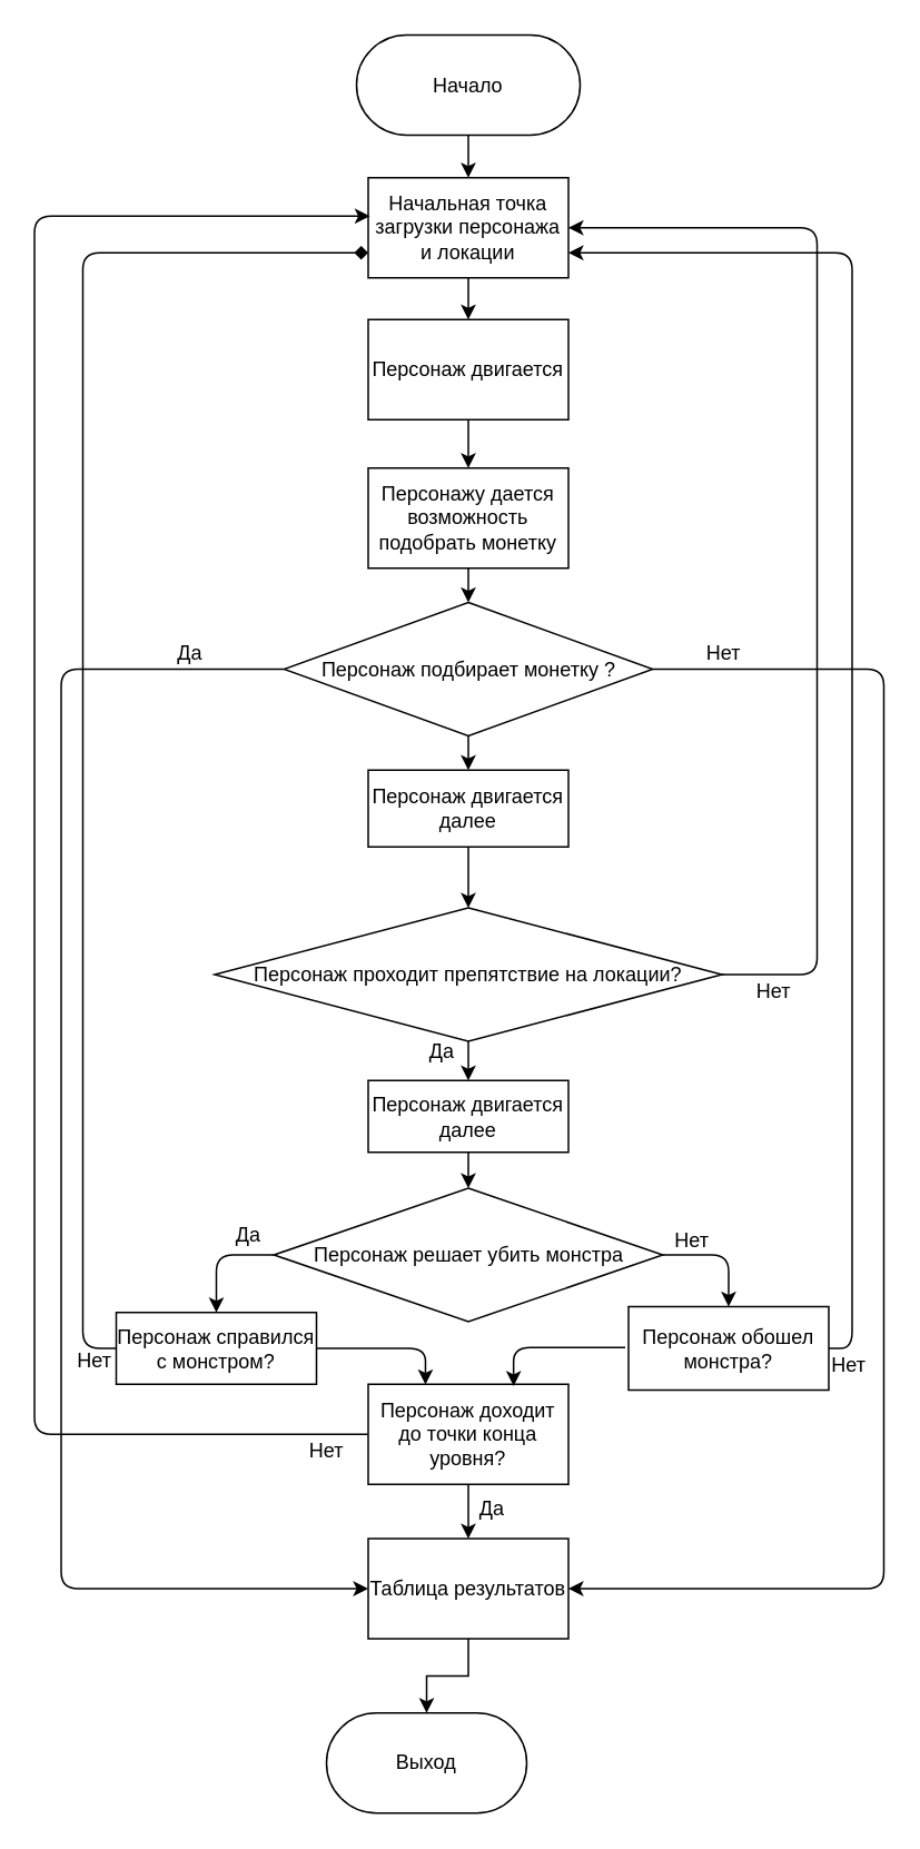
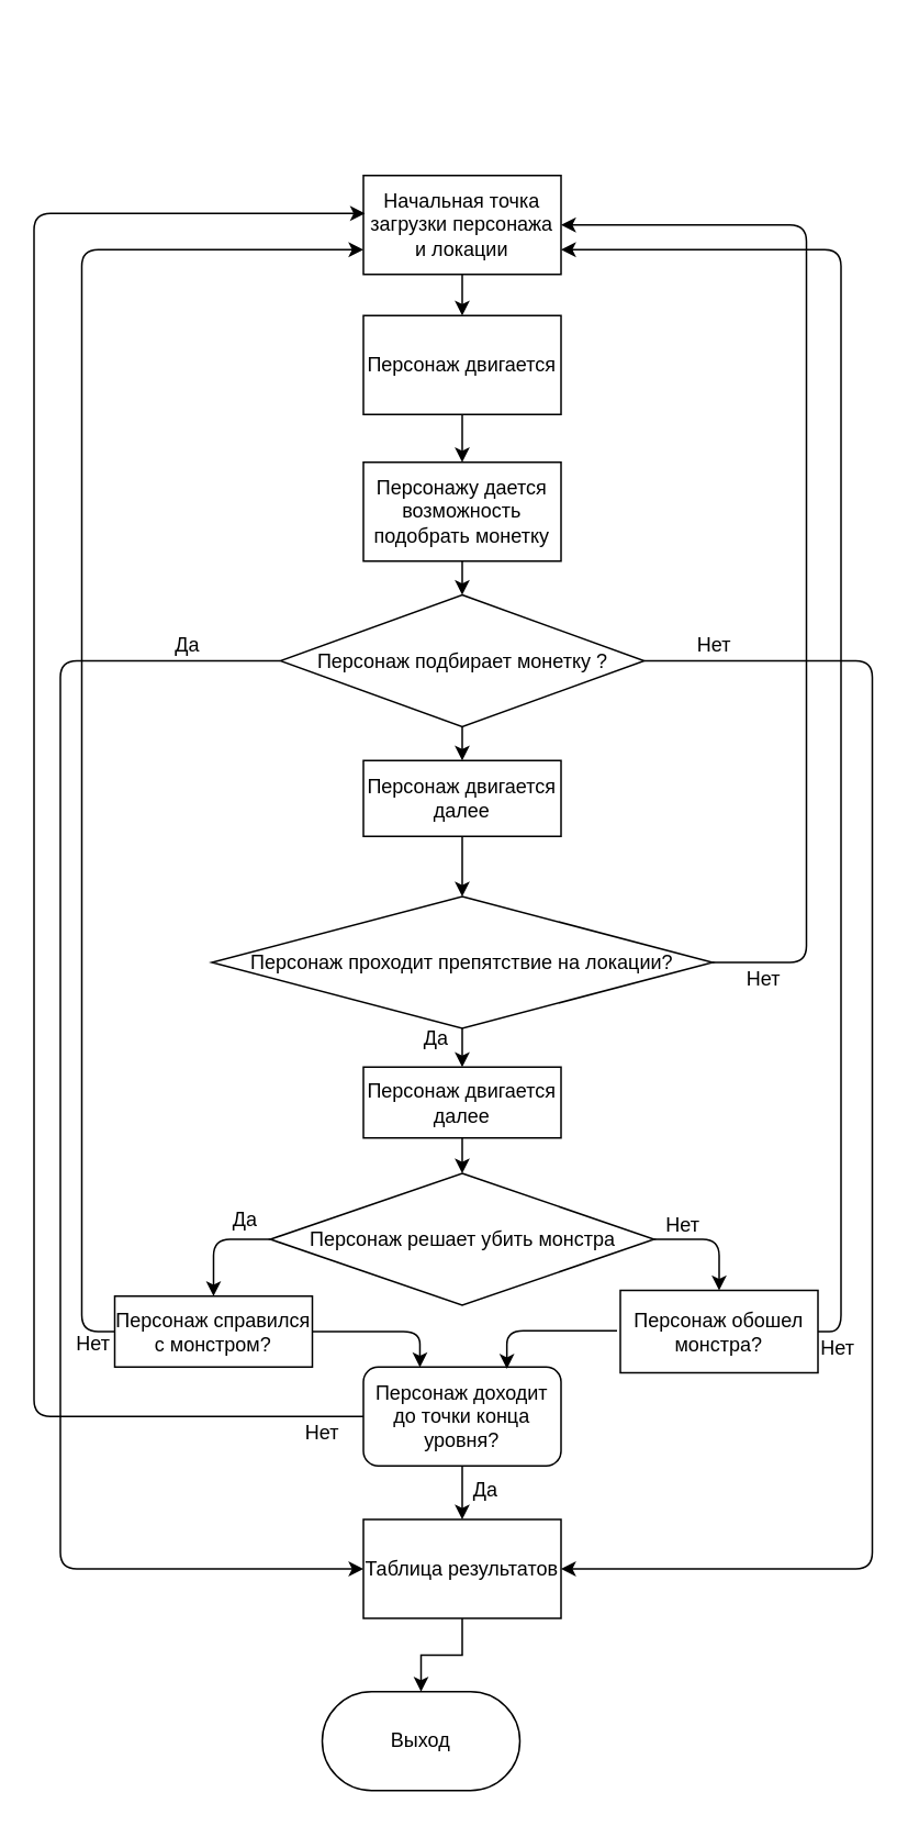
- <mxCell id="3" value="Начало" style="rounded=1;whiteSpace=wrap;html=1;arcSize=50;" vertex="1" parent="1"><mxGeometry x="213" y="20.5" width="134" height="60" as="geometry" /></mxCell>
- <mxCell id="2" style="edgeStyle=orthogonalEdgeStyle;rounded=0;orthogonalLoop=1;jettySize=auto;html=1;exitX=0.5;exitY=1;exitDx=0;exitDy=0;entryX=0.5;entryY=0;entryDx=0;entryDy=0;" edge="1" parent="1" source="3" target="5"><mxGeometry relative="1" as="geometry" /></mxCell>
- <mxCell id="36" value="" style="edgeStyle=elbowEdgeStyle;elbow=horizontal;endArrow=diamond;html=1;exitX=0;exitY=0.5;exitDx=0;exitDy=0;entryX=0;entryY=0.75;entryDx=0;entryDy=0;" edge="1" parent="1" source="32" target="5"><mxGeometry width="50" height="50" relative="1" as="geometry"><mxPoint x="38" y="814.5" as="sourcePoint" /><mxPoint x="77" y="331" as="targetPoint" /><Array as="points"><mxPoint x="49" y="481" /></Array></mxGeometry></mxCell>
+ <mxCell id="36" value="" style="edgeStyle=elbowEdgeStyle;elbow=horizontal;endArrow=classic;html=1;exitX=0;exitY=0.5;exitDx=0;exitDy=0;entryX=0;entryY=0.75;entryDx=0;entryDy=0;" edge="1" parent="1" source="32" target="5"><mxGeometry width="50" height="50" relative="1" as="geometry"><mxPoint x="38" y="814.5" as="sourcePoint" /><mxPoint x="77" y="331" as="targetPoint" /><Array as="points"><mxPoint x="49" y="481" /></Array></mxGeometry></mxCell>
- <mxCell id="39" value="Персонаж доходит до точки конца уровня?" style="rounded=0;whiteSpace=wrap;html=1;" vertex="1" parent="1"><mxGeometry x="220" y="829" width="120" height="60" as="geometry" /></mxCell>
+ <mxCell id="39" value="Персонаж доходит до точки конца уровня?" style="whiteSpace=wrap;html=1;rounded=1;" vertex="1" parent="1"><mxGeometry x="220" y="829" width="120" height="60" as="geometry" /></mxCell>
